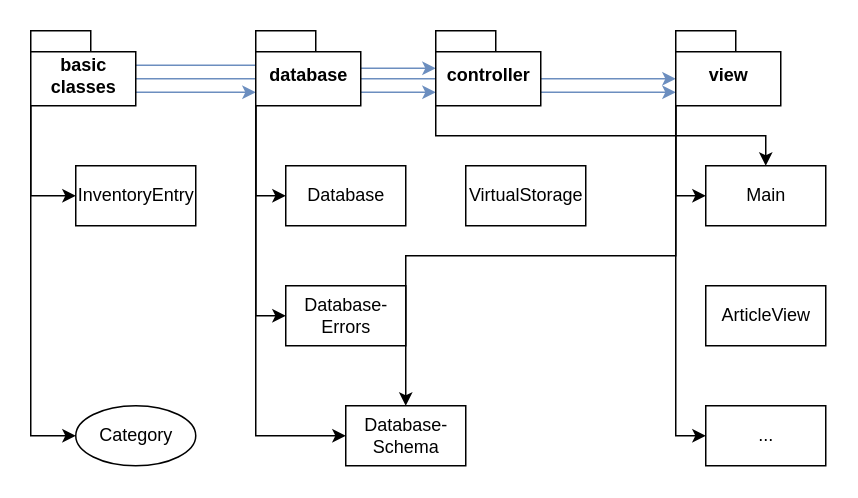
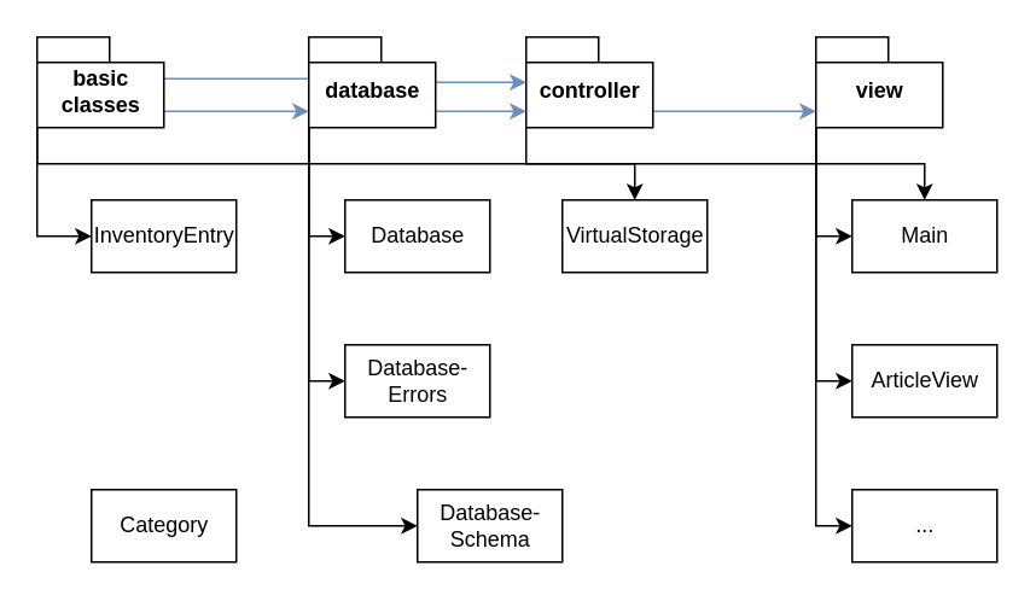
- <mxCell id="6" style="edgeStyle=orthogonalEdgeStyle;rounded=0;orthogonalLoop=1;jettySize=auto;html=1;entryX=0;entryY=0;entryDx=0;entryDy=32;entryPerimeter=0;fillColor=#dae8fc;strokeColor=#6c8ebf;exitX=0;exitY=0;exitDx=70;exitDy=32;exitPerimeter=0;" parent="1" source="7" target="19" edge="1"><mxGeometry relative="1" as="geometry"><mxPoint x="110" y="0" as="sourcePoint" /></mxGeometry></mxCell>
- <mxCell id="17" style="edgeStyle=orthogonalEdgeStyle;rounded=0;orthogonalLoop=1;jettySize=auto;html=1;exitX=0;exitY=0;exitDx=0;exitDy=50;exitPerimeter=0;" parent="1" source="19" target="28" edge="1"><mxGeometry relative="1" as="geometry" /></mxCell>
+ <mxCell id="17" style="edgeStyle=orthogonalEdgeStyle;rounded=0;orthogonalLoop=1;jettySize=auto;html=1;exitX=0;exitY=0;exitDx=0;exitDy=50;exitPerimeter=0;entryX=0;entryY=0.5;entryDx=0;entryDy=0;" parent="1" source="19" target="25" edge="1"><mxGeometry relative="1" as="geometry" /></mxCell>
- <mxCell id="3" style="edgeStyle=orthogonalEdgeStyle;rounded=0;orthogonalLoop=1;jettySize=auto;html=1;exitX=0;exitY=0;exitDx=0;exitDy=50;exitPerimeter=0;entryX=0;entryY=0.5;entryDx=0;entryDy=0;" parent="1" source="7" target="21" edge="1"><mxGeometry relative="1" as="geometry" /></mxCell>
+ <mxCell id="3" style="edgeStyle=orthogonalEdgeStyle;rounded=0;orthogonalLoop=1;jettySize=auto;html=1;exitX=0;exitY=0;exitDx=0;exitDy=50;exitPerimeter=0;" parent="1" source="7" target="23" edge="1"><mxGeometry relative="1" as="geometry" /></mxCell>
- <mxCell id="21" value="Category" style="ellipse;html=1;" parent="1" vertex="1"><mxGeometry x="50" y="270" width="80" height="40" as="geometry" /></mxCell>
+ <mxCell id="21" value="Category" style="html=1;" parent="1" vertex="1"><mxGeometry x="50" y="270" width="80" height="40" as="geometry" /></mxCell>
